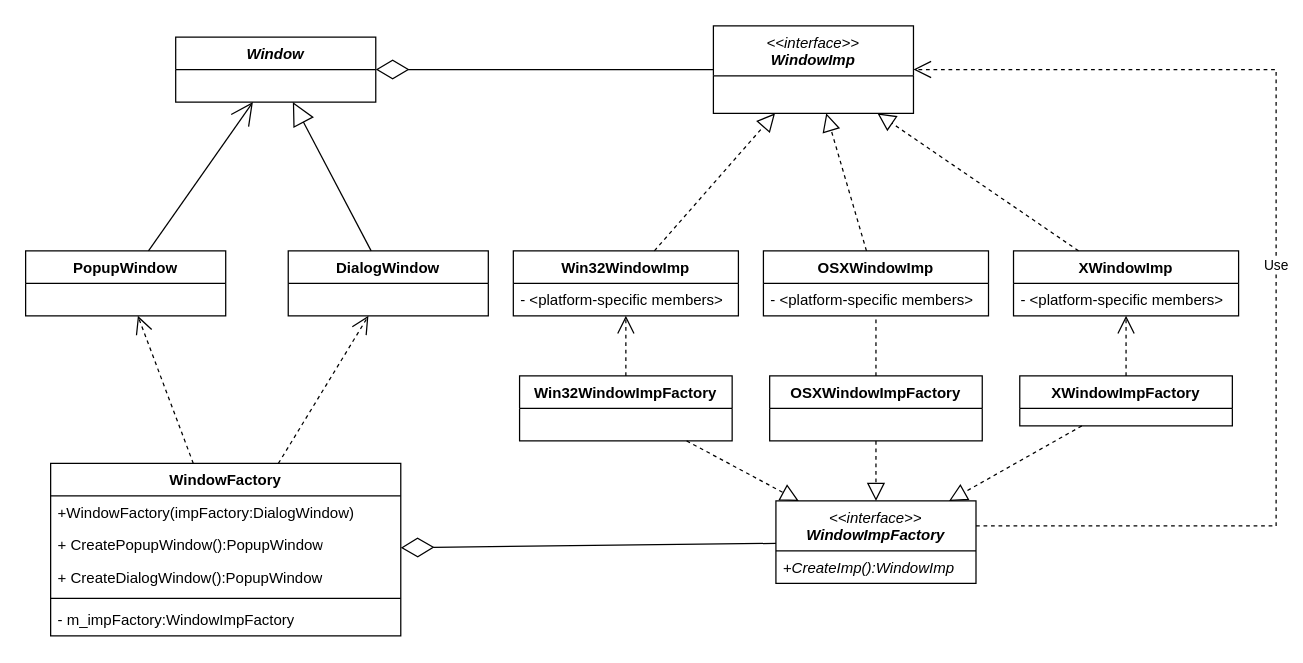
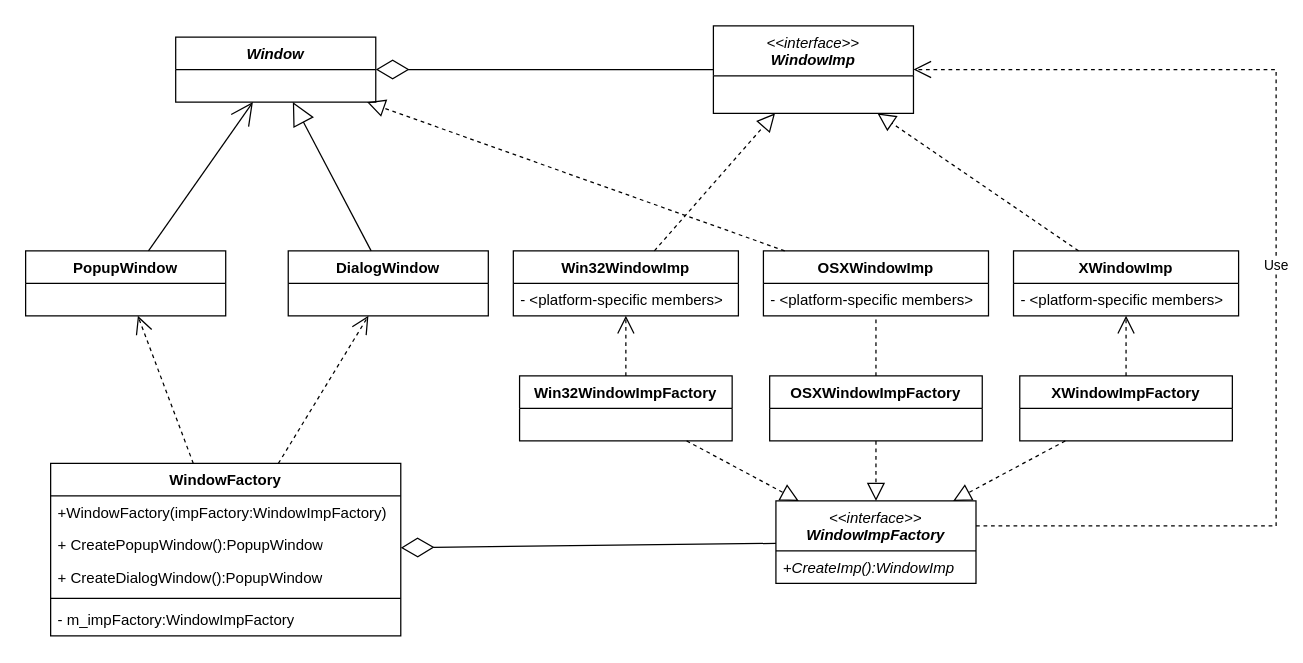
- <mxCell id="13" value="" style="endArrow=block;dashed=1;endFill=0;endSize=12;html=1;rounded=0;" parent="1" source="8" target="5" edge="1"><mxGeometry width="160" relative="1" as="geometry"><mxPoint x="534" y="210" as="sourcePoint" /><mxPoint x="586" y="112" as="targetPoint" /></mxGeometry></mxCell>
+ <mxCell id="13" value="" style="endArrow=block;dashed=1;endFill=0;endSize=12;html=1;rounded=0;" parent="1" source="8" target="2" edge="1"><mxGeometry width="160" relative="1" as="geometry"><mxPoint x="534" y="210" as="sourcePoint" /><mxPoint x="586" y="112" as="targetPoint" /></mxGeometry></mxCell>
- <mxCell id="31" value="XWindowImpFactory" style="swimlane;fontStyle=1;align=center;verticalAlign=top;childLayout=stackLayout;horizontal=1;startSize=26;horizontalStack=0;resizeParent=1;resizeParentMax=0;resizeLast=0;collapsible=1;marginBottom=0;whiteSpace=wrap;html=1;" parent="1" vertex="1"><mxGeometry x="815" y="300" width="170" height="40" as="geometry" /></mxCell>
+ <mxCell id="31" value="XWindowImpFactory" style="swimlane;fontStyle=1;align=center;verticalAlign=top;childLayout=stackLayout;horizontal=1;startSize=26;horizontalStack=0;resizeParent=1;resizeParentMax=0;resizeLast=0;collapsible=1;marginBottom=0;whiteSpace=wrap;html=1;" parent="1" vertex="1"><mxGeometry x="815" y="300" width="170" height="52" as="geometry" /></mxCell>
- <mxCell id="18" value="+WindowFactory(impFactory:DialogWindow)" style="text;strokeColor=none;fillColor=none;align=left;verticalAlign=top;spacingLeft=4;spacingRight=4;overflow=hidden;rotatable=0;points=[[0,0.5],[1,0.5]];portConstraint=eastwest;whiteSpace=wrap;html=1;" vertex="1" parent="17"><mxGeometry y="26" width="280" height="26" as="geometry" /></mxCell>
+ <mxCell id="18" value="+WindowFactory(impFactory:WindowImpFactory)" style="text;strokeColor=none;fillColor=none;align=left;verticalAlign=top;spacingLeft=4;spacingRight=4;overflow=hidden;rotatable=0;points=[[0,0.5],[1,0.5]];portConstraint=eastwest;whiteSpace=wrap;html=1;" vertex="1" parent="17"><mxGeometry y="26" width="280" height="26" as="geometry" /></mxCell>
